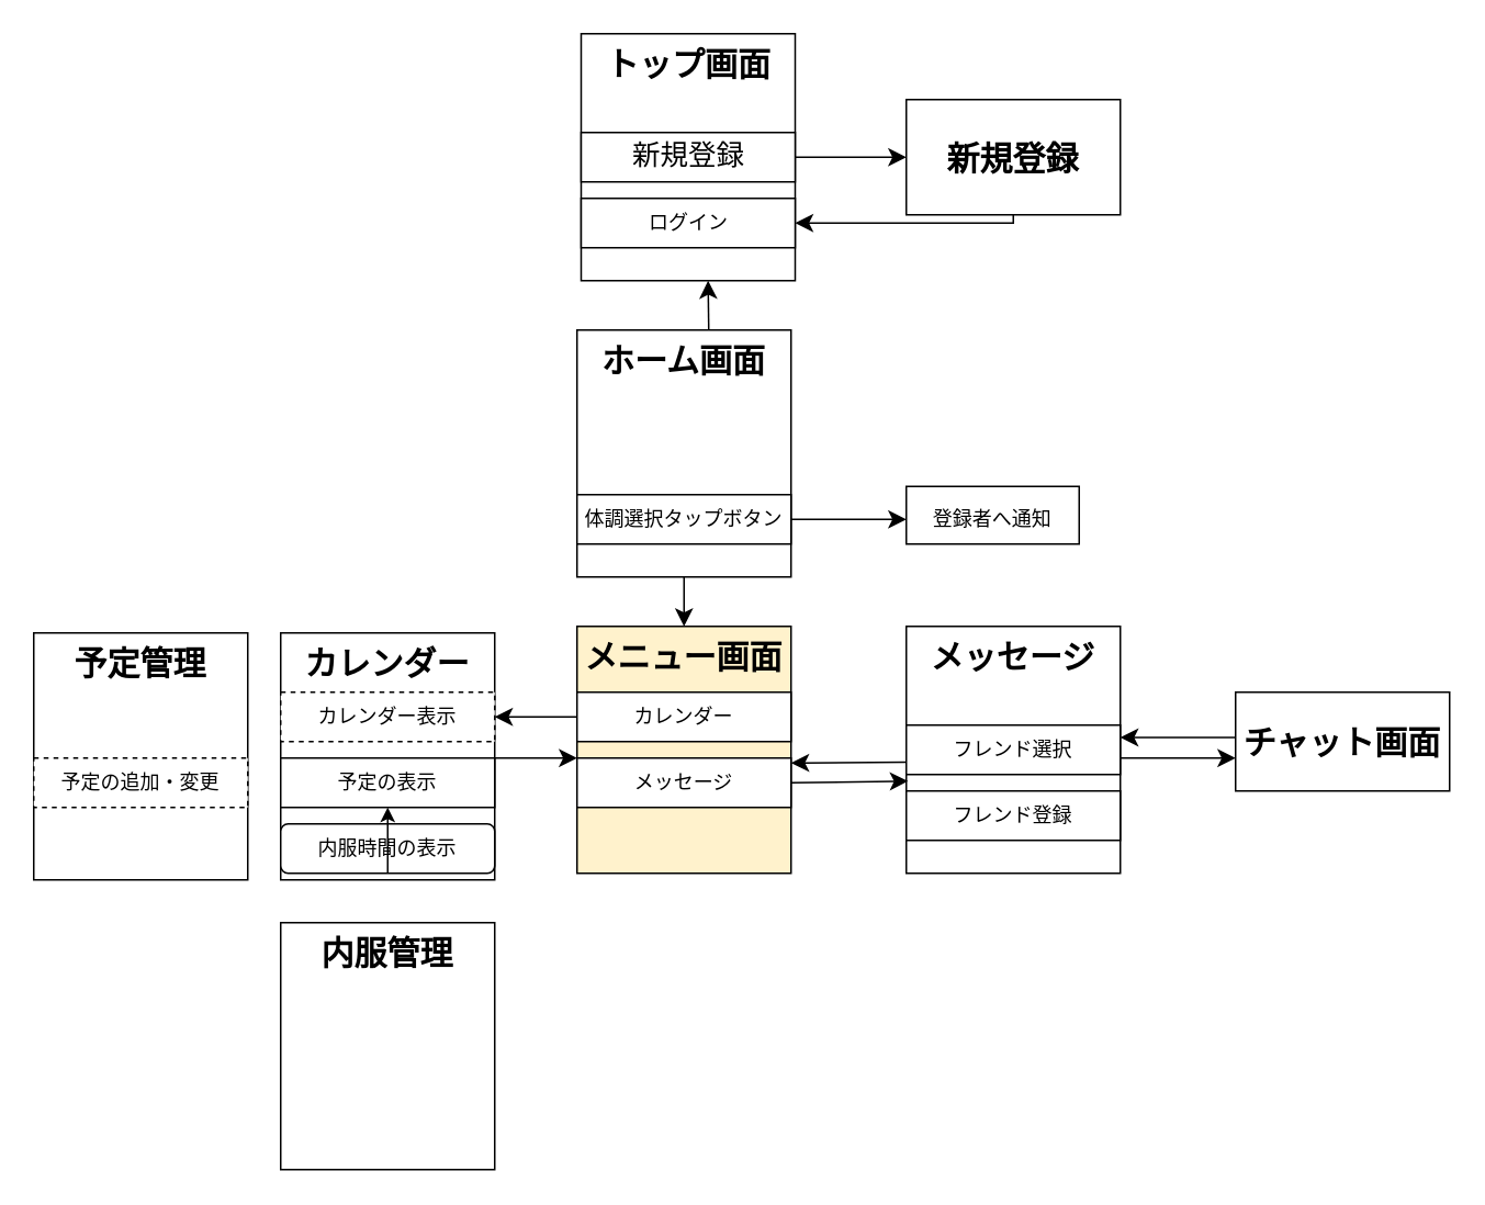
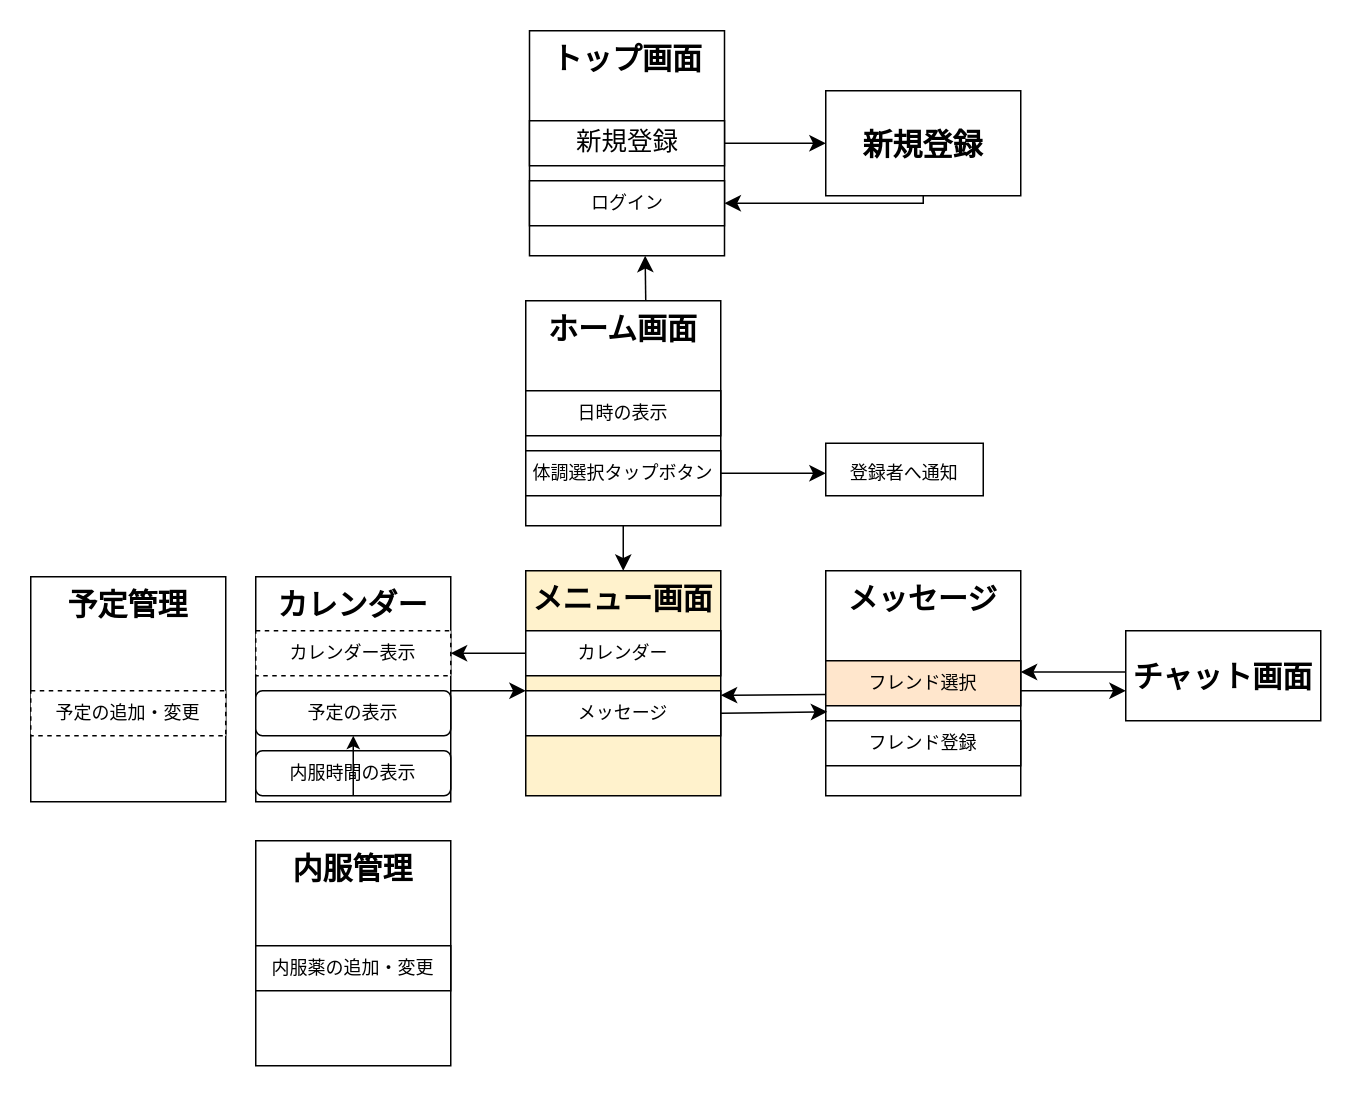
+ <mxCell id="8" value="日時の表示" style="rounded=0;whiteSpace=wrap;html=1;fillColor=#FFFFFF;strokeColor=#000000;" parent="1" vertex="1"><mxGeometry x="350" y="260" width="130" height="30" as="geometry" /></mxCell>
- <mxCell id="18" value="フレンド選択" style="rounded=0;whiteSpace=wrap;html=1;fillColor=#FFFFFF;strokeColor=#000000;" parent="1" vertex="1"><mxGeometry x="550" y="440" width="130" height="30" as="geometry" /></mxCell>
+ <mxCell id="18" value="フレンド選択" style="rounded=0;whiteSpace=wrap;html=1;fillColor=#ffe6cc;strokeColor=#000000;" parent="1" vertex="1"><mxGeometry x="550" y="440" width="130" height="30" as="geometry" /></mxCell>
- <mxCell id="16" value="予定の表示" style="rounded=0;whiteSpace=wrap;html=1;fillColor=#FFFFFF;strokeColor=#000000;" parent="1" vertex="1"><mxGeometry x="170" y="460" width="130" height="30" as="geometry" /></mxCell>
+ <mxCell id="16" value="予定の表示" style="whiteSpace=wrap;html=1;fillColor=#FFFFFF;strokeColor=#000000;rounded=1;" parent="1" vertex="1"><mxGeometry x="170" y="460" width="130" height="30" as="geometry" /></mxCell>
+ <mxCell id="34" value="内服薬の追加・変更" style="rounded=0;whiteSpace=wrap;html=1;fillColor=#FFFFFF;strokeColor=#000000;" parent="1" vertex="1"><mxGeometry x="170" y="630" width="130" height="30" as="geometry" /></mxCell>
